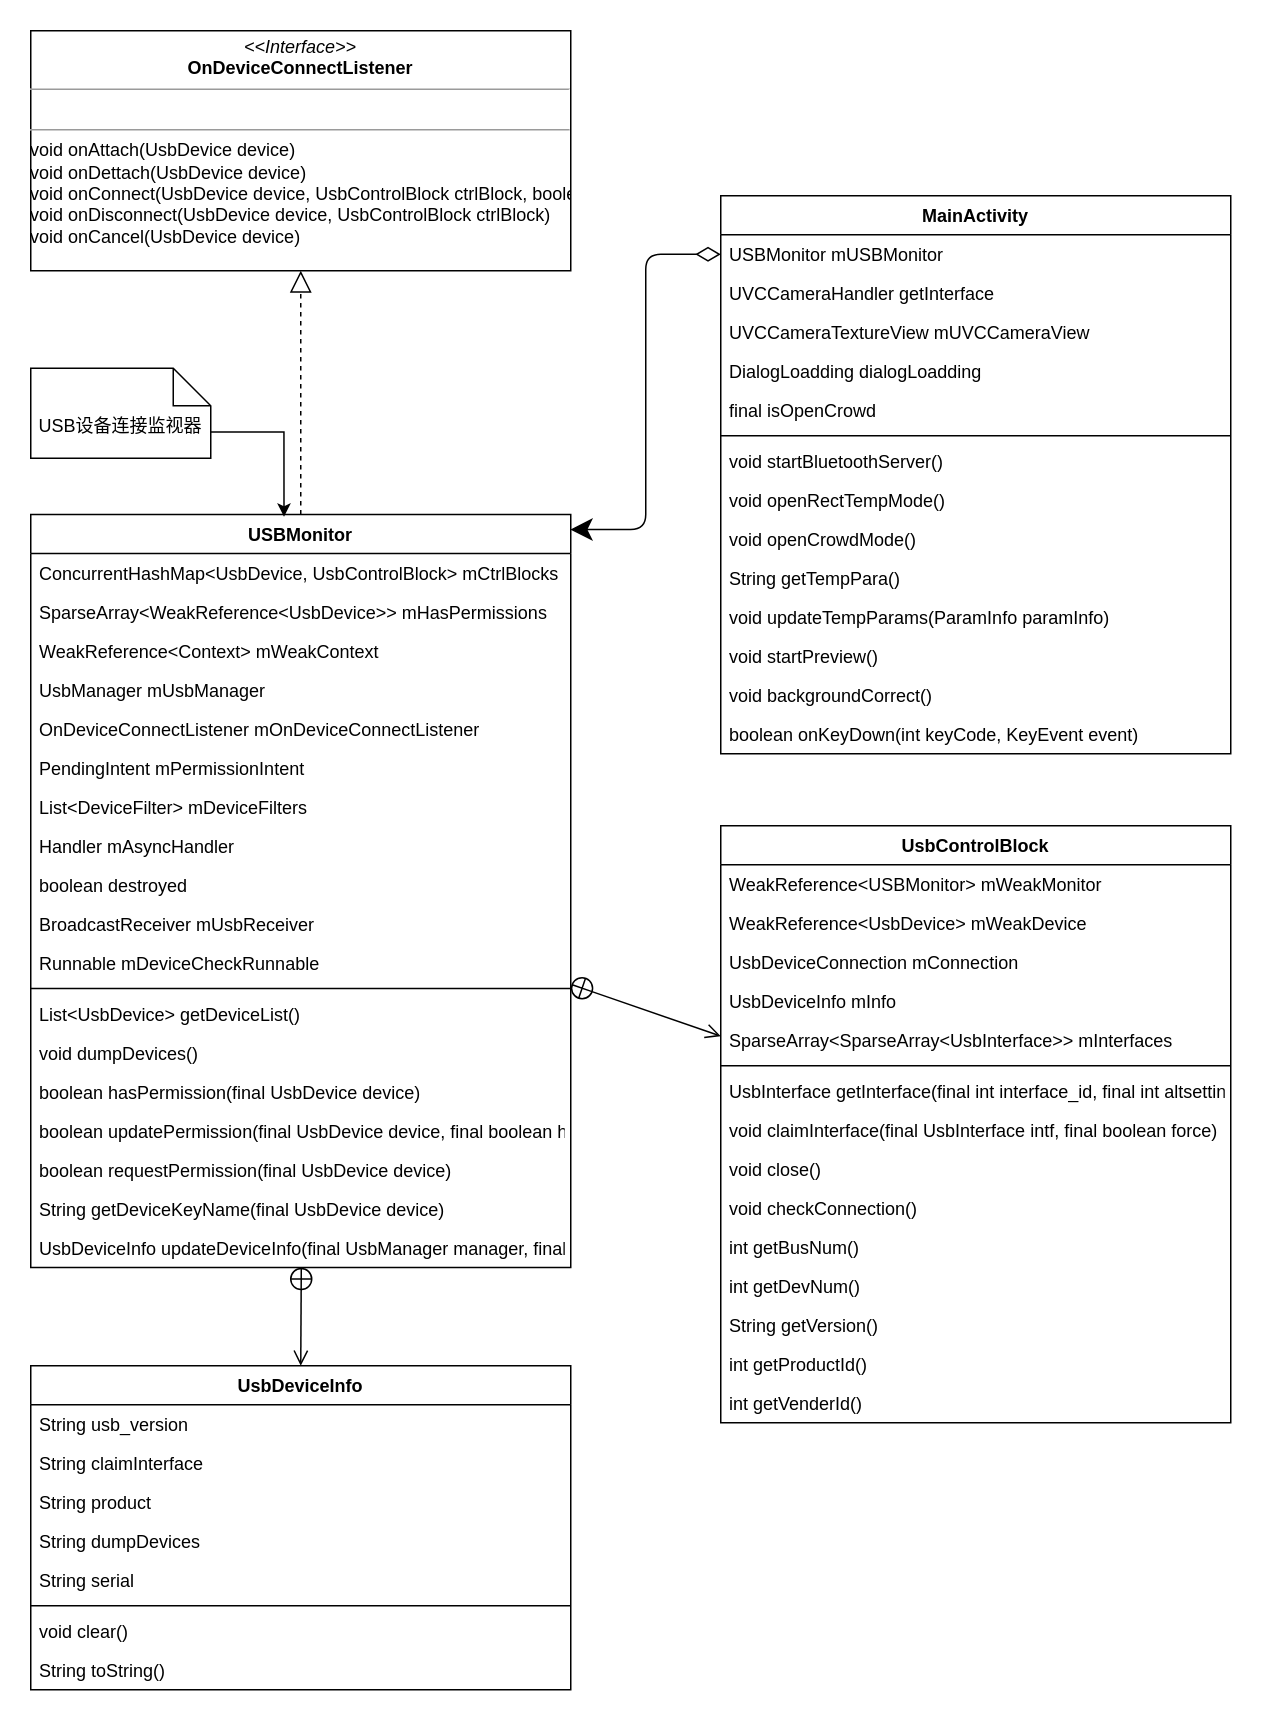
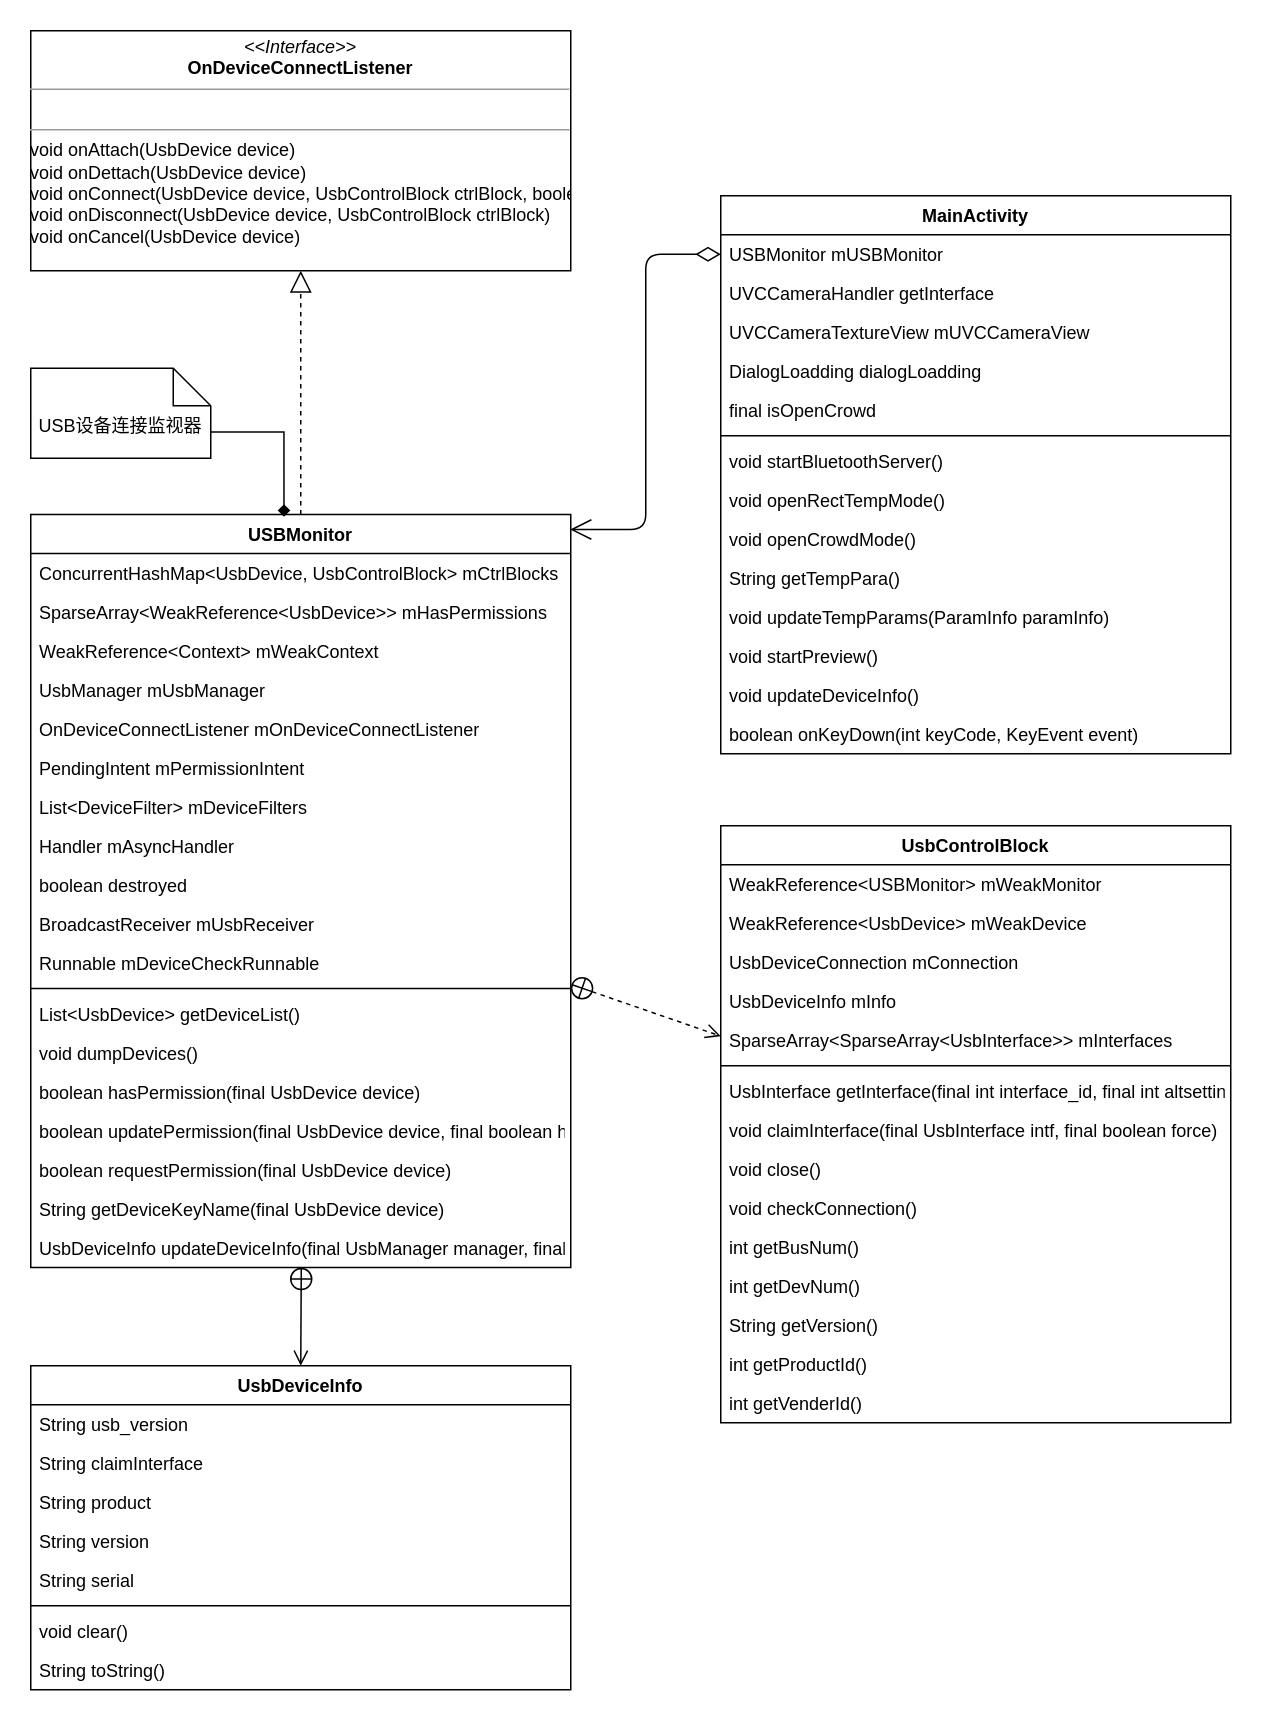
- <mxCell id="67" style="edgeStyle=orthogonalEdgeStyle;rounded=0;orthogonalLoop=1;jettySize=auto;html=1;exitX=0;exitY=0;exitDx=120;exitDy=42.5;exitPerimeter=0;entryX=0.469;entryY=0.003;entryDx=0;entryDy=0;entryPerimeter=0;" parent="1" source="68" edge="1" target="17"><mxGeometry relative="1" as="geometry"><mxPoint x="20" y="358" as="targetPoint" /></mxGeometry></mxCell>
+ <mxCell id="67" style="edgeStyle=orthogonalEdgeStyle;rounded=0;orthogonalLoop=1;jettySize=auto;html=1;exitX=0;exitY=0;exitDx=120;exitDy=42.5;exitPerimeter=0;entryX=0.469;entryY=0.003;entryDx=0;entryDy=0;entryPerimeter=0;endArrow=diamond;" parent="1" source="68" edge="1" target="17"><mxGeometry relative="1" as="geometry"><mxPoint x="20" y="358" as="targetPoint" /></mxGeometry></mxCell>
- <mxCell id="63" value="" style="endArrow=classic;html=1;endSize=12;startArrow=diamondThin;startSize=14;startFill=0;edgeStyle=orthogonalEdgeStyle;align=left;verticalAlign=bottom;entryX=0.999;entryY=0.02;entryDx=0;entryDy=0;entryPerimeter=0;exitX=0;exitY=0.5;exitDx=0;exitDy=0;" parent="1" source="3" target="17" edge="1"><mxGeometry x="-1" y="3" relative="1" as="geometry"><mxPoint x="350" y="60" as="sourcePoint" /><mxPoint x="510" y="60" as="targetPoint" /></mxGeometry></mxCell>
+ <mxCell id="63" value="" style="endArrow=open;html=1;endSize=12;startArrow=diamondThin;startSize=14;startFill=0;edgeStyle=orthogonalEdgeStyle;align=left;verticalAlign=bottom;entryX=0.999;entryY=0.02;entryDx=0;entryDy=0;entryPerimeter=0;exitX=0;exitY=0.5;exitDx=0;exitDy=0;" parent="1" source="3" target="17" edge="1"><mxGeometry x="-1" y="3" relative="1" as="geometry"><mxPoint x="350" y="60" as="sourcePoint" /><mxPoint x="510" y="60" as="targetPoint" /></mxGeometry></mxCell>
- <mxCell id="15" value="void backgroundCorrect()" style="text;strokeColor=none;fillColor=none;align=left;verticalAlign=top;spacingLeft=4;spacingRight=4;overflow=hidden;rotatable=0;points=[[0,0.5],[1,0.5]];portConstraint=eastwest;" parent="2" vertex="1"><mxGeometry y="320" width="340" height="26" as="geometry" /></mxCell>
+ <mxCell id="15" value="void updateDeviceInfo()" style="text;strokeColor=none;fillColor=none;align=left;verticalAlign=top;spacingLeft=4;spacingRight=4;overflow=hidden;rotatable=0;points=[[0,0.5],[1,0.5]];portConstraint=eastwest;" parent="2" vertex="1"><mxGeometry y="320" width="340" height="26" as="geometry" /></mxCell>
- <mxCell id="66" value="" style="endArrow=open;startArrow=circlePlus;endFill=0;startFill=0;endSize=8;html=1;" parent="1" source="17" target="47" edge="1"><mxGeometry width="160" relative="1" as="geometry"><mxPoint x="400" y="530" as="sourcePoint" /><mxPoint x="560" y="530" as="targetPoint" /></mxGeometry></mxCell>
+ <mxCell id="66" value="" style="endArrow=open;startArrow=circlePlus;endFill=0;startFill=0;endSize=8;html=1;dashed=1;" parent="1" source="17" target="47" edge="1"><mxGeometry width="160" relative="1" as="geometry"><mxPoint x="400" y="530" as="sourcePoint" /><mxPoint x="560" y="530" as="targetPoint" /></mxGeometry></mxCell>
- <mxCell id="42" value="String dumpDevices" style="text;strokeColor=none;fillColor=none;align=left;verticalAlign=top;spacingLeft=4;spacingRight=4;overflow=hidden;rotatable=0;points=[[0,0.5],[1,0.5]];portConstraint=eastwest;" parent="38" vertex="1"><mxGeometry y="104" width="360" height="26" as="geometry" /></mxCell>
+ <mxCell id="42" value="String version" style="text;strokeColor=none;fillColor=none;align=left;verticalAlign=top;spacingLeft=4;spacingRight=4;overflow=hidden;rotatable=0;points=[[0,0.5],[1,0.5]];portConstraint=eastwest;" parent="38" vertex="1"><mxGeometry y="104" width="360" height="26" as="geometry" /></mxCell>
